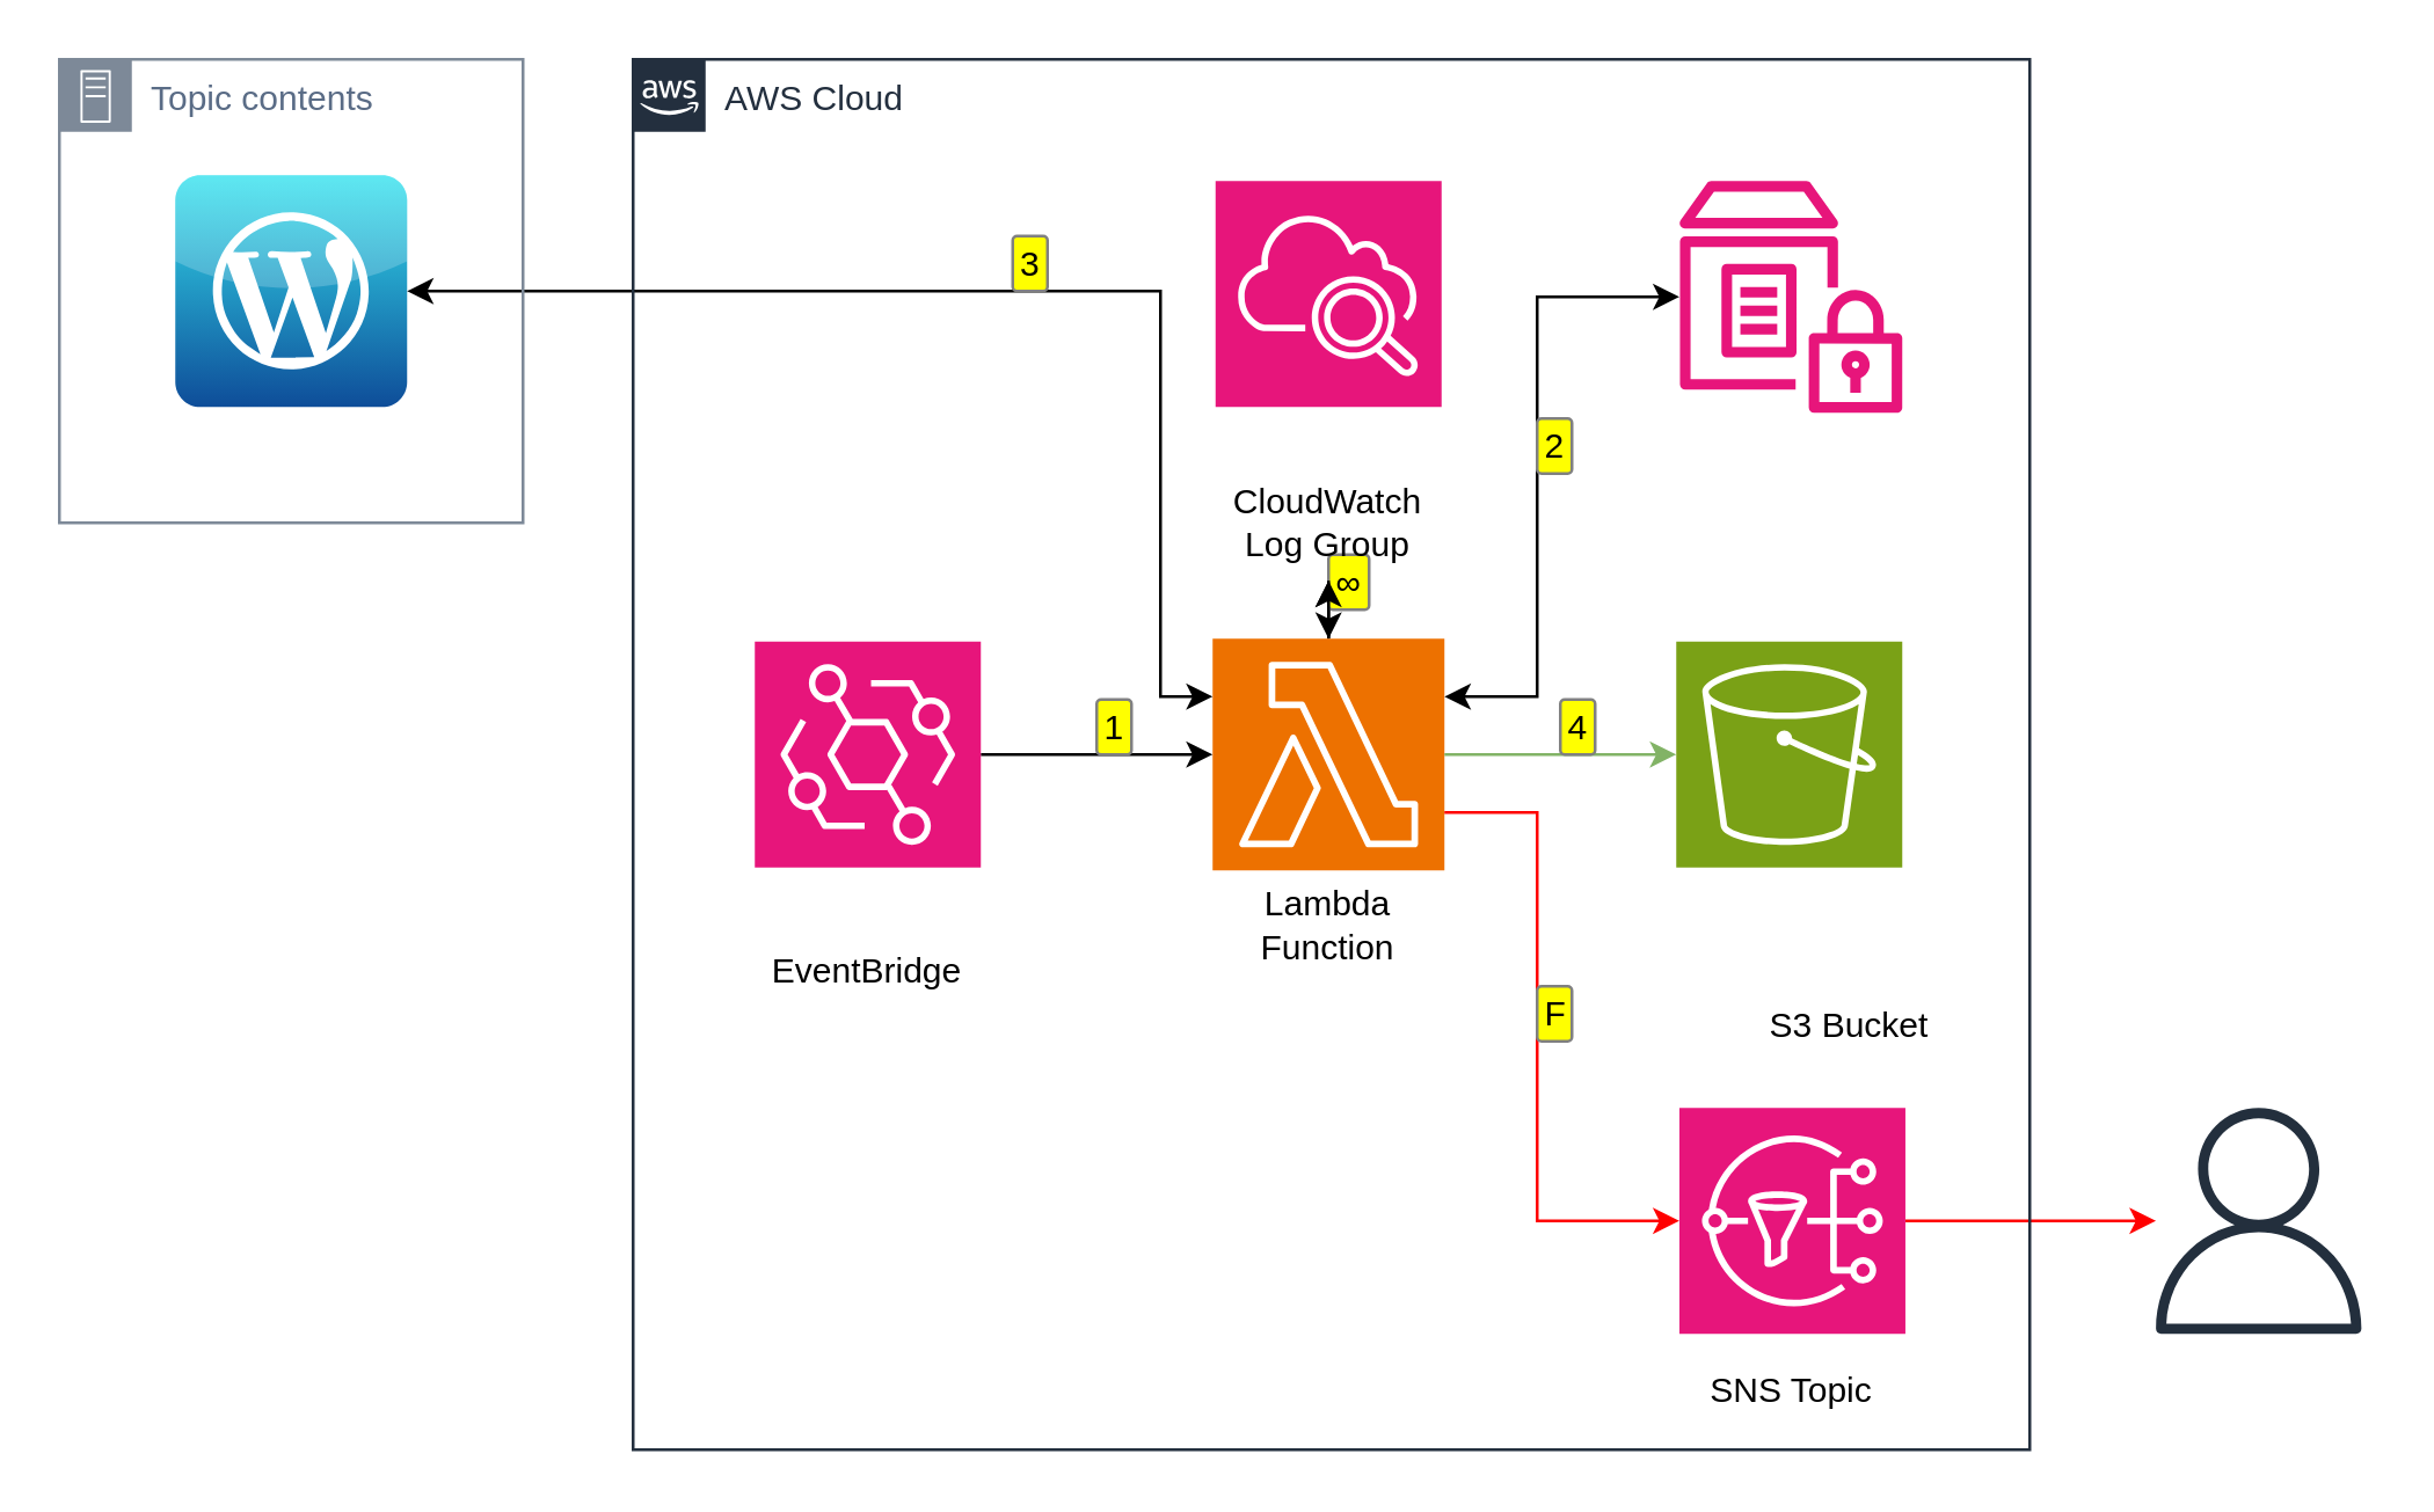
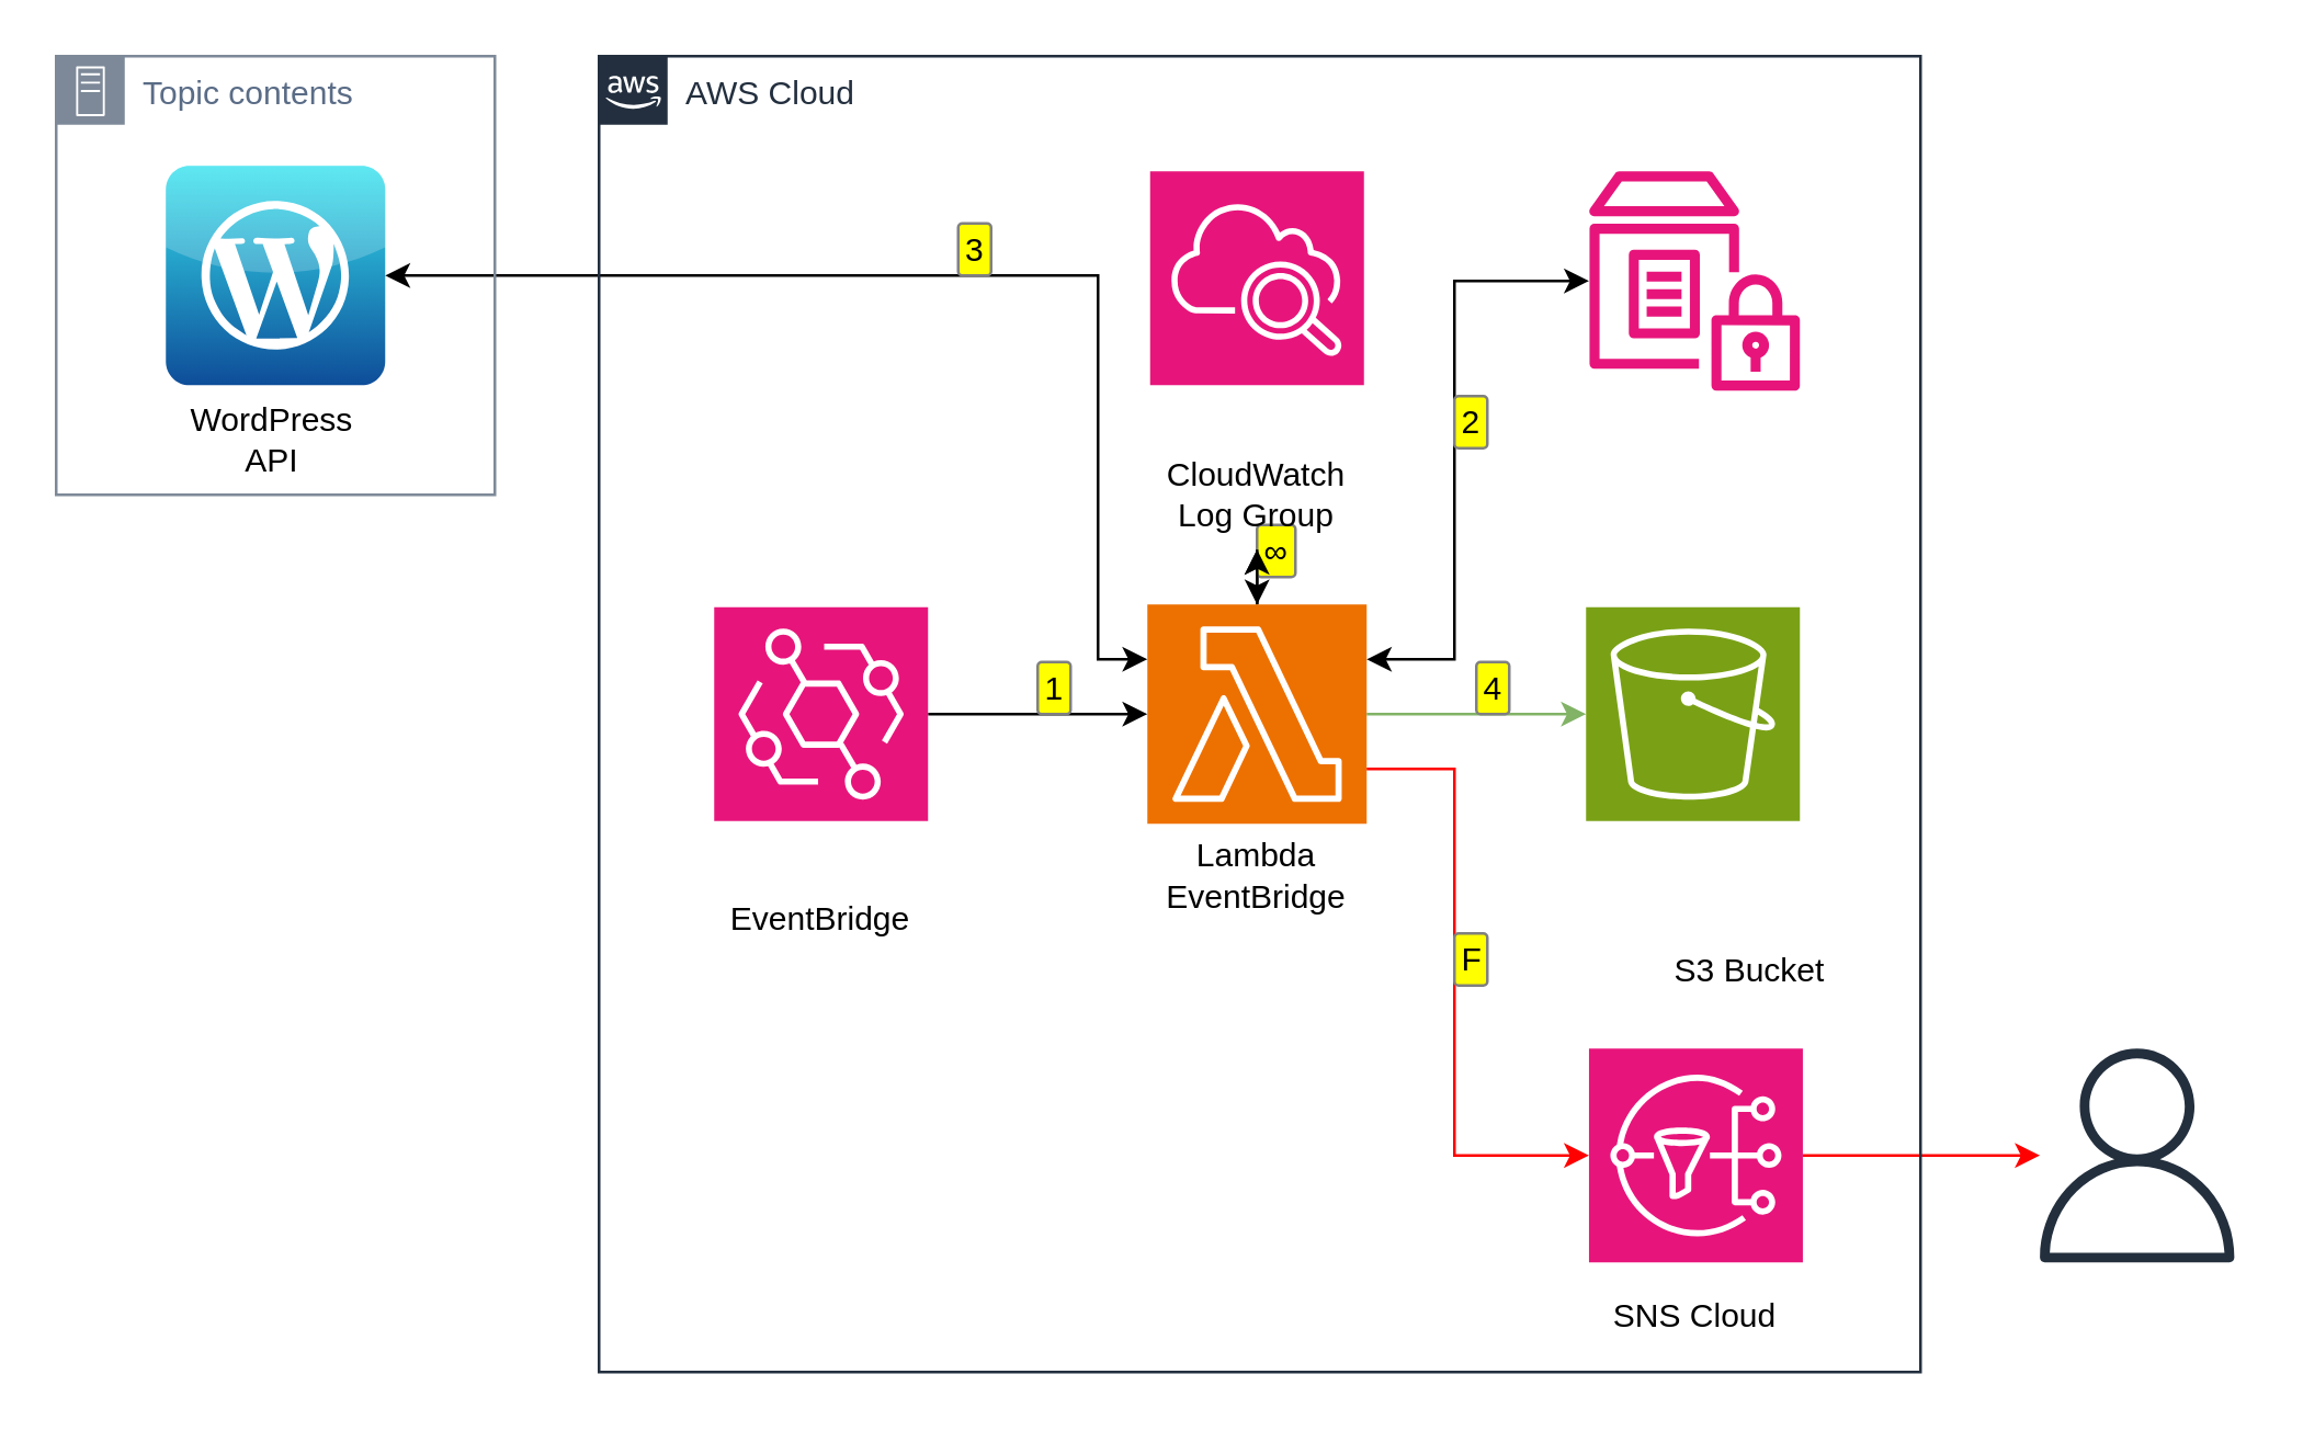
+ <mxCell id="19" value="WordPress API" style="text;html=1;strokeColor=none;fillColor=none;align=center;verticalAlign=middle;whiteSpace=wrap;rounded=0;" vertex="1" parent="18"><mxGeometry x="40" y="120" width="78" height="40" as="geometry" /></mxCell>
- <mxCell id="21" value="Lambda Function" style="text;html=1;strokeColor=none;fillColor=none;align=center;verticalAlign=middle;whiteSpace=wrap;rounded=0;" vertex="1" parent="20"><mxGeometry x="201" y="279" width="78" height="40" as="geometry" /></mxCell>
+ <mxCell id="21" value="Lambda EventBridge" style="text;html=1;strokeColor=none;fillColor=none;align=center;verticalAlign=middle;whiteSpace=wrap;rounded=0;" vertex="1" parent="20"><mxGeometry x="201" y="279" width="78" height="40" as="geometry" /></mxCell>
- <mxCell id="23" value="SNS Topic" style="text;html=1;strokeColor=none;fillColor=none;align=center;verticalAlign=middle;whiteSpace=wrap;rounded=0;" vertex="1" parent="20"><mxGeometry x="361.08" y="440" width="78" height="40" as="geometry" /></mxCell>
+ <mxCell id="23" value="SNS Cloud" style="text;html=1;strokeColor=none;fillColor=none;align=center;verticalAlign=middle;whiteSpace=wrap;rounded=0;" vertex="1" parent="20"><mxGeometry x="361.08" y="440" width="78" height="40" as="geometry" /></mxCell>
